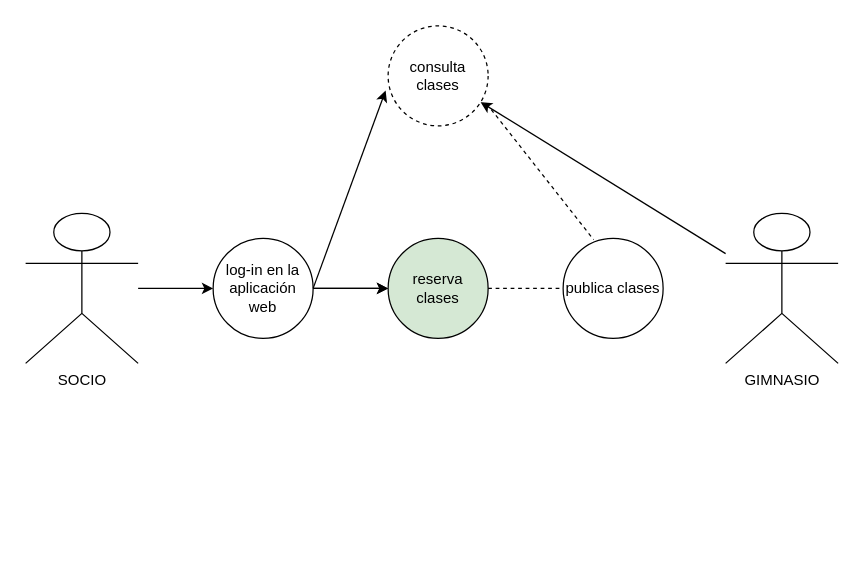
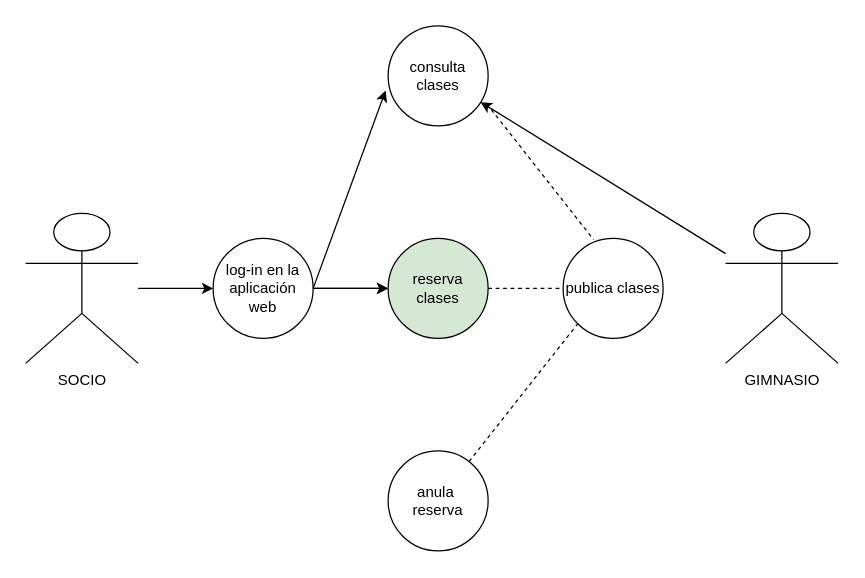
- <mxCell id="7" value="consulta clases" style="ellipse;whiteSpace=wrap;html=1;aspect=fixed;dashed=1;" vertex="1" parent="1"><mxGeometry x="310" y="20" width="80" height="80" as="geometry" /></mxCell>
+ <mxCell id="7" value="consulta clases" style="ellipse;whiteSpace=wrap;html=1;aspect=fixed;" vertex="1" parent="1"><mxGeometry x="310" y="20" width="80" height="80" as="geometry" /></mxCell>
+ <mxCell id="16" value="" style="endArrow=none;dashed=1;html=1;rounded=0;entryX=0;entryY=1;entryDx=0;entryDy=0;" edge="1" parent="1" source="10" target="5"><mxGeometry width="50" height="50" relative="1" as="geometry"><mxPoint x="260" y="260" as="sourcePoint" /><mxPoint x="310" y="210" as="targetPoint" /></mxGeometry></mxCell>
+ <mxCell id="10" value="anula&amp;nbsp;&lt;br&gt;reserva" style="ellipse;whiteSpace=wrap;html=1;aspect=fixed;" vertex="1" parent="1"><mxGeometry x="310" y="360" width="80" height="80" as="geometry" /></mxCell>
